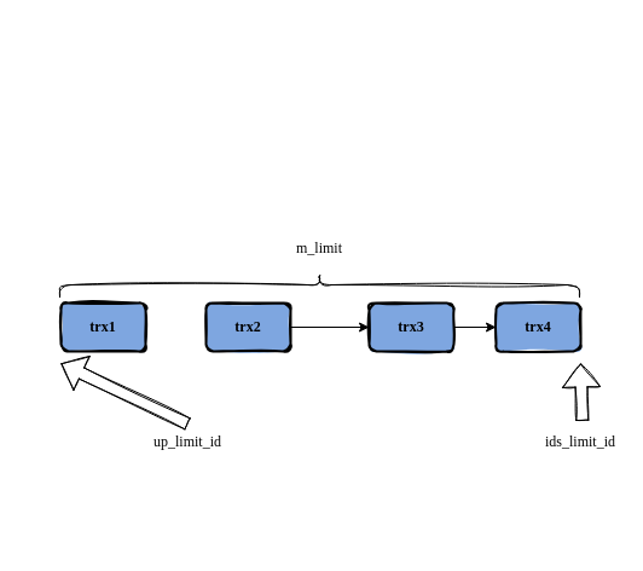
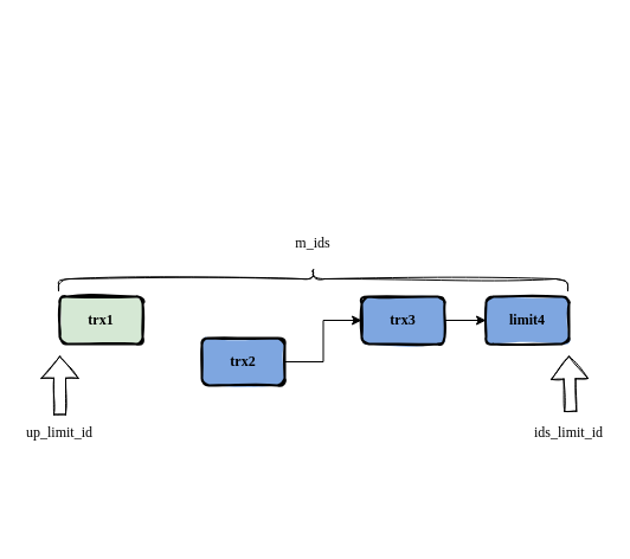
- <mxCell id="13" value="m_limit" style="text;html=1;strokeColor=none;fillColor=none;align=center;verticalAlign=middle;whiteSpace=wrap;rounded=0;fontFamily=Comic Sans MS;sketch=1;" vertex="1" parent="1"><mxGeometry x="234" y="190" width="60" height="30" as="geometry" /></mxCell>
+ <mxCell id="13" value="m_ids" style="text;html=1;strokeColor=none;fillColor=none;align=center;verticalAlign=middle;whiteSpace=wrap;rounded=0;fontFamily=Comic Sans MS;sketch=1;" vertex="1" parent="1"><mxGeometry x="234" y="190" width="60" height="30" as="geometry" /></mxCell>
- <mxCell id="2" value="&lt;font face=&quot;Comic Sans MS&quot;&gt;&lt;b&gt;trx1&lt;/b&gt;&lt;/font&gt;" style="rounded=1;whiteSpace=wrap;html=1;strokeWidth=2;fillWeight=4;hachureGap=8;hachureAngle=45;fillColor=#7EA6E0;sketch=1;fillStyle=solid;" vertex="1" parent="1"><mxGeometry x="50" y="250" width="70" height="40" as="geometry" /></mxCell>
+ <mxCell id="2" value="&lt;font face=&quot;Comic Sans MS&quot;&gt;&lt;b&gt;trx1&lt;/b&gt;&lt;/font&gt;" style="rounded=1;whiteSpace=wrap;html=1;strokeWidth=2;fillWeight=4;hachureGap=8;hachureAngle=45;fillColor=#d5e8d4;sketch=1;fillStyle=solid;" vertex="1" parent="1"><mxGeometry x="50" y="250" width="70" height="40" as="geometry" /></mxCell>
- <mxCell id="4" value="&lt;font face=&quot;Comic Sans MS&quot;&gt;&lt;b&gt;trx2&lt;/b&gt;&lt;/font&gt;" style="rounded=1;whiteSpace=wrap;html=1;strokeWidth=2;fillWeight=4;hachureGap=8;hachureAngle=45;fillColor=#7EA6E0;sketch=1;fillStyle=solid;" vertex="1" parent="1"><mxGeometry x="170" y="250" width="70" height="40" as="geometry" /></mxCell>
+ <mxCell id="4" value="&lt;font face=&quot;Comic Sans MS&quot;&gt;&lt;b&gt;trx2&lt;/b&gt;&lt;/font&gt;" style="rounded=1;whiteSpace=wrap;html=1;strokeWidth=2;fillWeight=4;hachureGap=8;hachureAngle=45;fillColor=#7EA6E0;sketch=1;fillStyle=solid;" vertex="1" parent="1"><mxGeometry x="170" y="285" width="70" height="40" as="geometry" /></mxCell>
- <mxCell id="7" value="&lt;font face=&quot;Comic Sans MS&quot;&gt;&lt;b&gt;trx4&lt;/b&gt;&lt;/font&gt;" style="rounded=1;whiteSpace=wrap;html=1;strokeWidth=2;fillWeight=4;hachureGap=8;hachureAngle=45;fillColor=#7EA6E0;sketch=1;fillStyle=solid;" vertex="1" parent="1"><mxGeometry x="410" y="250" width="70" height="40" as="geometry" /></mxCell>
+ <mxCell id="7" value="&lt;font face=&quot;Comic Sans MS&quot;&gt;&lt;b&gt;limit4&lt;/b&gt;&lt;/font&gt;" style="rounded=1;whiteSpace=wrap;html=1;strokeWidth=2;fillWeight=4;hachureGap=8;hachureAngle=45;fillColor=#7EA6E0;sketch=1;fillStyle=solid;" vertex="1" parent="1"><mxGeometry x="410" y="250" width="70" height="40" as="geometry" /></mxCell>
- <mxCell id="10" value="up_limit_id" style="text;html=1;strokeColor=none;fillColor=none;align=center;verticalAlign=middle;whiteSpace=wrap;rounded=0;fontFamily=Comic Sans MS;sketch=1;" vertex="1" parent="1"><mxGeometry x="125" y="350" width="60" height="30" as="geometry" /></mxCell>
+ <mxCell id="10" value="up_limit_id" style="text;html=1;strokeColor=none;fillColor=none;align=center;verticalAlign=middle;whiteSpace=wrap;rounded=0;fontFamily=Comic Sans MS;sketch=1;" vertex="1" parent="1"><mxGeometry x="20" y="350" width="60" height="30" as="geometry" /></mxCell>
